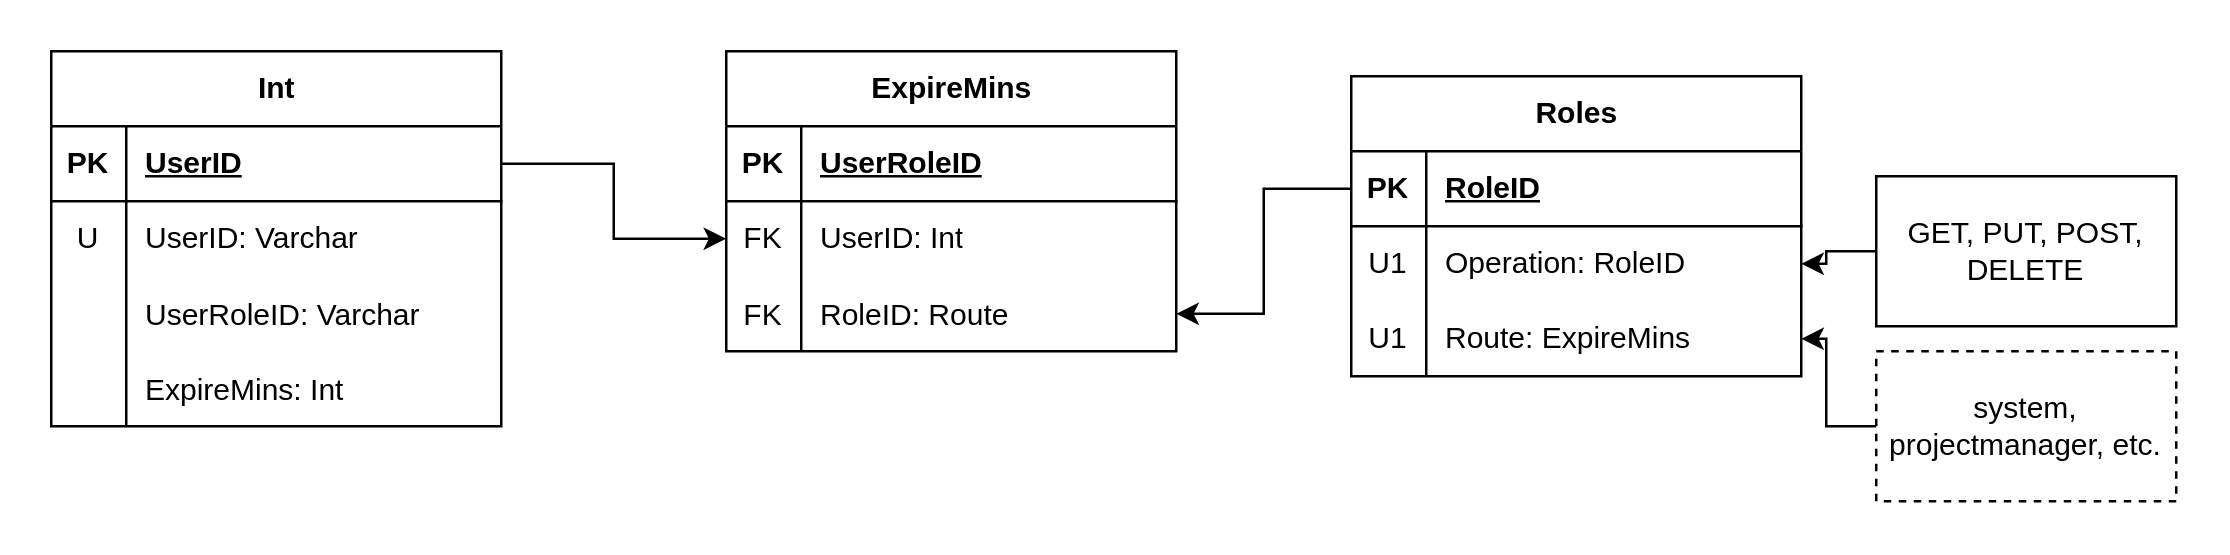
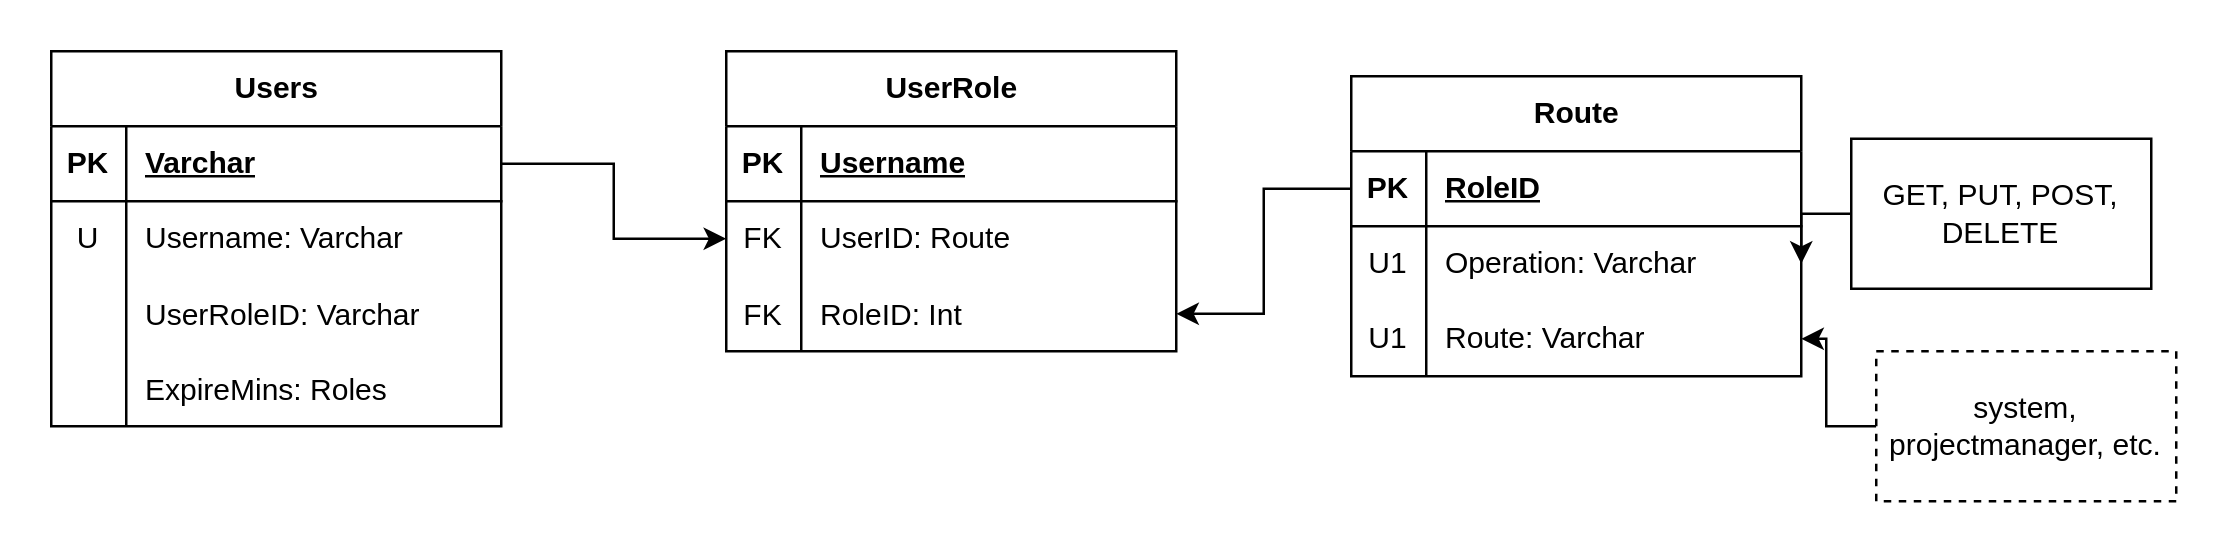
- <mxCell id="2" value="Int" style="shape=table;startSize=30;container=1;collapsible=1;childLayout=tableLayout;fixedRows=1;rowLines=0;fontStyle=1;align=center;resizeLast=1;html=1;" parent="1" vertex="1"><mxGeometry x="20" y="20" width="180" height="150" as="geometry" /></mxCell>
+ <mxCell id="2" value="Users" style="shape=table;startSize=30;container=1;collapsible=1;childLayout=tableLayout;fixedRows=1;rowLines=0;fontStyle=1;align=center;resizeLast=1;html=1;" parent="1" vertex="1"><mxGeometry x="20" y="20" width="180" height="150" as="geometry" /></mxCell>
- <mxCell id="15" value="ExpireMins" style="shape=table;startSize=30;container=1;collapsible=1;childLayout=tableLayout;fixedRows=1;rowLines=0;fontStyle=1;align=center;resizeLast=1;html=1;" parent="1" vertex="1"><mxGeometry x="290" y="20" width="180" height="120" as="geometry" /></mxCell>
+ <mxCell id="15" value="UserRole" style="shape=table;startSize=30;container=1;collapsible=1;childLayout=tableLayout;fixedRows=1;rowLines=0;fontStyle=1;align=center;resizeLast=1;html=1;" parent="1" vertex="1"><mxGeometry x="290" y="20" width="180" height="120" as="geometry" /></mxCell>
- <mxCell id="25" value="Roles" style="shape=table;startSize=30;container=1;collapsible=1;childLayout=tableLayout;fixedRows=1;rowLines=0;fontStyle=1;align=center;resizeLast=1;html=1;" parent="1" vertex="1"><mxGeometry x="540" y="30" width="180" height="120" as="geometry" /></mxCell>
+ <mxCell id="25" value="Route" style="shape=table;startSize=30;container=1;collapsible=1;childLayout=tableLayout;fixedRows=1;rowLines=0;fontStyle=1;align=center;resizeLast=1;html=1;" parent="1" vertex="1"><mxGeometry x="540" y="30" width="180" height="120" as="geometry" /></mxCell>
- <mxCell id="5" value="UserID" style="shape=partialRectangle;connectable=0;fillColor=none;top=0;left=0;bottom=0;right=0;align=left;spacingLeft=6;fontStyle=5;overflow=hidden;whiteSpace=wrap;html=1;" parent="3" vertex="1"><mxGeometry x="30" width="150" height="30" as="geometry"><mxRectangle width="150" height="30" as="alternateBounds" /></mxGeometry></mxCell>
+ <mxCell id="5" value="Varchar" style="shape=partialRectangle;connectable=0;fillColor=none;top=0;left=0;bottom=0;right=0;align=left;spacingLeft=6;fontStyle=5;overflow=hidden;whiteSpace=wrap;html=1;" parent="3" vertex="1"><mxGeometry x="30" width="150" height="30" as="geometry"><mxRectangle width="150" height="30" as="alternateBounds" /></mxGeometry></mxCell>
- <mxCell id="18" value="UserRoleID" style="shape=partialRectangle;connectable=0;fillColor=none;top=0;left=0;bottom=0;right=0;align=left;spacingLeft=6;fontStyle=5;overflow=hidden;whiteSpace=wrap;html=1;" parent="16" vertex="1"><mxGeometry x="30" width="150" height="30" as="geometry"><mxRectangle width="150" height="30" as="alternateBounds" /></mxGeometry></mxCell>
+ <mxCell id="18" value="Username" style="shape=partialRectangle;connectable=0;fillColor=none;top=0;left=0;bottom=0;right=0;align=left;spacingLeft=6;fontStyle=5;overflow=hidden;whiteSpace=wrap;html=1;" parent="16" vertex="1"><mxGeometry x="30" width="150" height="30" as="geometry"><mxRectangle width="150" height="30" as="alternateBounds" /></mxGeometry></mxCell>
- <mxCell id="8" value="UserID: Varchar" style="shape=partialRectangle;connectable=0;fillColor=none;top=0;left=0;bottom=0;right=0;align=left;spacingLeft=6;overflow=hidden;whiteSpace=wrap;html=1;" parent="6" vertex="1"><mxGeometry x="30" width="150" height="30" as="geometry"><mxRectangle width="150" height="30" as="alternateBounds" /></mxGeometry></mxCell>
+ <mxCell id="8" value="Username: Varchar" style="shape=partialRectangle;connectable=0;fillColor=none;top=0;left=0;bottom=0;right=0;align=left;spacingLeft=6;overflow=hidden;whiteSpace=wrap;html=1;" parent="6" vertex="1"><mxGeometry x="30" width="150" height="30" as="geometry"><mxRectangle width="150" height="30" as="alternateBounds" /></mxGeometry></mxCell>
- <mxCell id="21" value="UserID: Int" style="shape=partialRectangle;connectable=0;fillColor=none;top=0;left=0;bottom=0;right=0;align=left;spacingLeft=6;overflow=hidden;whiteSpace=wrap;html=1;" parent="19" vertex="1"><mxGeometry x="30" width="150" height="30" as="geometry"><mxRectangle width="150" height="30" as="alternateBounds" /></mxGeometry></mxCell>
+ <mxCell id="21" value="UserID: Route" style="shape=partialRectangle;connectable=0;fillColor=none;top=0;left=0;bottom=0;right=0;align=left;spacingLeft=6;overflow=hidden;whiteSpace=wrap;html=1;" parent="19" vertex="1"><mxGeometry x="30" width="150" height="30" as="geometry"><mxRectangle width="150" height="30" as="alternateBounds" /></mxGeometry></mxCell>
- <mxCell id="36" value="GET, PUT, POST, DELETE" style="rounded=0;whiteSpace=wrap;html=1;" parent="1" vertex="1"><mxGeometry x="750" y="70" width="120" height="60" as="geometry" /></mxCell>
+ <mxCell id="36" value="GET, PUT, POST, DELETE" style="rounded=0;whiteSpace=wrap;html=1;" parent="1" vertex="1"><mxGeometry x="740" y="55" width="120" height="60" as="geometry" /></mxCell>
- <mxCell id="31" value="Operation: RoleID" style="shape=partialRectangle;connectable=0;fillColor=none;top=0;left=0;bottom=0;right=0;align=left;spacingLeft=6;overflow=hidden;whiteSpace=wrap;html=1;" parent="29" vertex="1"><mxGeometry x="30" width="150" height="30" as="geometry"><mxRectangle width="150" height="30" as="alternateBounds" /></mxGeometry></mxCell>
+ <mxCell id="31" value="Operation: Varchar" style="shape=partialRectangle;connectable=0;fillColor=none;top=0;left=0;bottom=0;right=0;align=left;spacingLeft=6;overflow=hidden;whiteSpace=wrap;html=1;" parent="29" vertex="1"><mxGeometry x="30" width="150" height="30" as="geometry"><mxRectangle width="150" height="30" as="alternateBounds" /></mxGeometry></mxCell>
- <mxCell id="24" value="RoleID: Route" style="shape=partialRectangle;connectable=0;fillColor=none;top=0;left=0;bottom=0;right=0;align=left;spacingLeft=6;overflow=hidden;" parent="22" vertex="1"><mxGeometry x="30" width="150" height="30" as="geometry"><mxRectangle width="150" height="30" as="alternateBounds" /></mxGeometry></mxCell>
+ <mxCell id="24" value="RoleID: Int" style="shape=partialRectangle;connectable=0;fillColor=none;top=0;left=0;bottom=0;right=0;align=left;spacingLeft=6;overflow=hidden;" parent="22" vertex="1"><mxGeometry x="30" width="150" height="30" as="geometry"><mxRectangle width="150" height="30" as="alternateBounds" /></mxGeometry></mxCell>
- <mxCell id="34" value="Route: ExpireMins" style="shape=partialRectangle;connectable=0;fillColor=none;top=0;left=0;bottom=0;right=0;align=left;spacingLeft=6;overflow=hidden;whiteSpace=wrap;html=1;" parent="32" vertex="1"><mxGeometry x="30" width="150" height="30" as="geometry"><mxRectangle width="150" height="30" as="alternateBounds" /></mxGeometry></mxCell>
+ <mxCell id="34" value="Route: Varchar" style="shape=partialRectangle;connectable=0;fillColor=none;top=0;left=0;bottom=0;right=0;align=left;spacingLeft=6;overflow=hidden;whiteSpace=wrap;html=1;" parent="32" vertex="1"><mxGeometry x="30" width="150" height="30" as="geometry"><mxRectangle width="150" height="30" as="alternateBounds" /></mxGeometry></mxCell>
- <mxCell id="14" value="ExpireMins: Int" style="shape=partialRectangle;connectable=0;fillColor=none;top=0;left=0;bottom=0;right=0;align=left;spacingLeft=6;overflow=hidden;" parent="12" vertex="1"><mxGeometry x="30" width="150" height="30" as="geometry"><mxRectangle width="150" height="30" as="alternateBounds" /></mxGeometry></mxCell>
+ <mxCell id="14" value="ExpireMins: Roles" style="shape=partialRectangle;connectable=0;fillColor=none;top=0;left=0;bottom=0;right=0;align=left;spacingLeft=6;overflow=hidden;" parent="12" vertex="1"><mxGeometry x="30" width="150" height="30" as="geometry"><mxRectangle width="150" height="30" as="alternateBounds" /></mxGeometry></mxCell>
